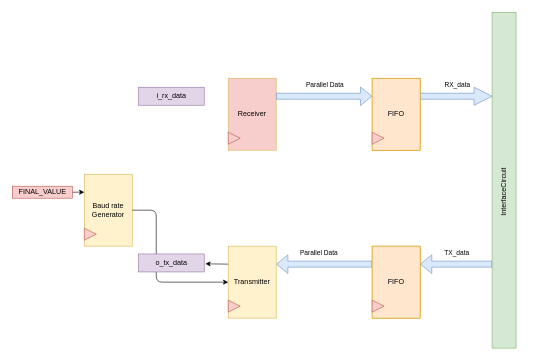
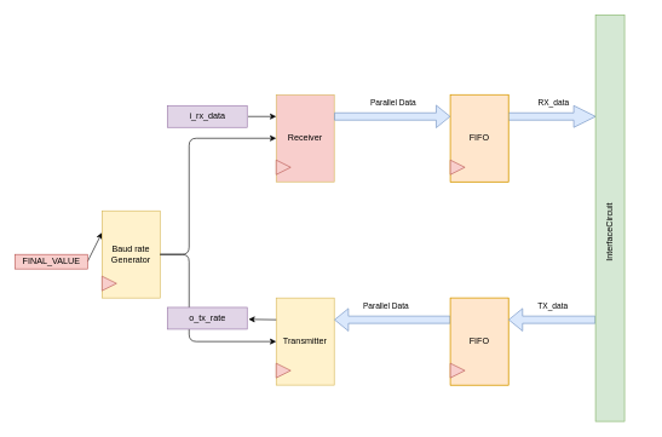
+ <mxCell id="29" style="edgeStyle=none;html=1;exitX=1.011;exitY=0.5;exitDx=0;exitDy=0;exitPerimeter=0;entryX=0;entryY=0.25;entryDx=0;entryDy=0;" edge="1" parent="1" source="34" target="8"><mxGeometry relative="1" as="geometry"><mxPoint x="340" y="160" as="sourcePoint" /></mxGeometry></mxCell>
+ <mxCell id="23" style="edgeStyle=none;html=1;exitX=1;exitY=0.5;exitDx=0;exitDy=0;entryX=0;entryY=0.5;entryDx=0;entryDy=0;" edge="1" parent="1" source="5" target="8"><mxGeometry relative="1" as="geometry"><Array as="points"><mxPoint x="260" y="350" /><mxPoint x="260" y="190" /></Array></mxGeometry></mxCell>
- <mxCell id="3" value="FINAL_VALUE" style="externalPins=0;recursiveResize=0;shadow=0;dashed=0;align=center;html=1;strokeWidth=1;shape=mxgraph.rtl.abstract.entity;container=1;collapsible=0;kind=input;drawPins=0;left=0;right=1;bottom=0;top=0;fillColor=#f8cecc;strokeColor=#b85450;" vertex="1" parent="1"><mxGeometry y="310" width="100" height="20" as="geometry" x="20" /></mxCell>
+ <mxCell id="3" value="FINAL_VALUE" style="externalPins=0;recursiveResize=0;shadow=0;dashed=0;align=center;html=1;strokeWidth=1;shape=mxgraph.rtl.abstract.entity;container=1;collapsible=0;kind=input;drawPins=0;left=0;right=1;bottom=0;top=0;fillColor=#f8cecc;strokeColor=#b85450;" vertex="1" parent="1"><mxGeometry x="20" y="350" width="100" height="20" as="geometry" /></mxCell>
- <mxCell id="27" value="o_tx_data" style="externalPins=0;recursiveResize=0;shadow=0;dashed=0;align=center;html=1;strokeWidth=1;shape=mxgraph.rtl.abstract.entity;container=1;collapsible=0;kind=input;drawPins=0;left=0;right=1;bottom=0;top=0;fillColor=#e1d5e7;strokeColor=#9673a6;" vertex="1" parent="1"><mxGeometry x="230" y="423" width="110" height="30" as="geometry" /></mxCell>
+ <mxCell id="27" value="o_tx_rate" style="externalPins=0;recursiveResize=0;shadow=0;dashed=0;align=center;html=1;strokeWidth=1;shape=mxgraph.rtl.abstract.entity;container=1;collapsible=0;kind=input;drawPins=0;left=0;right=1;bottom=0;top=0;fillColor=#e1d5e7;strokeColor=#9673a6;" vertex="1" parent="1"><mxGeometry x="230" y="423" width="110" height="30" as="geometry" /></mxCell>
